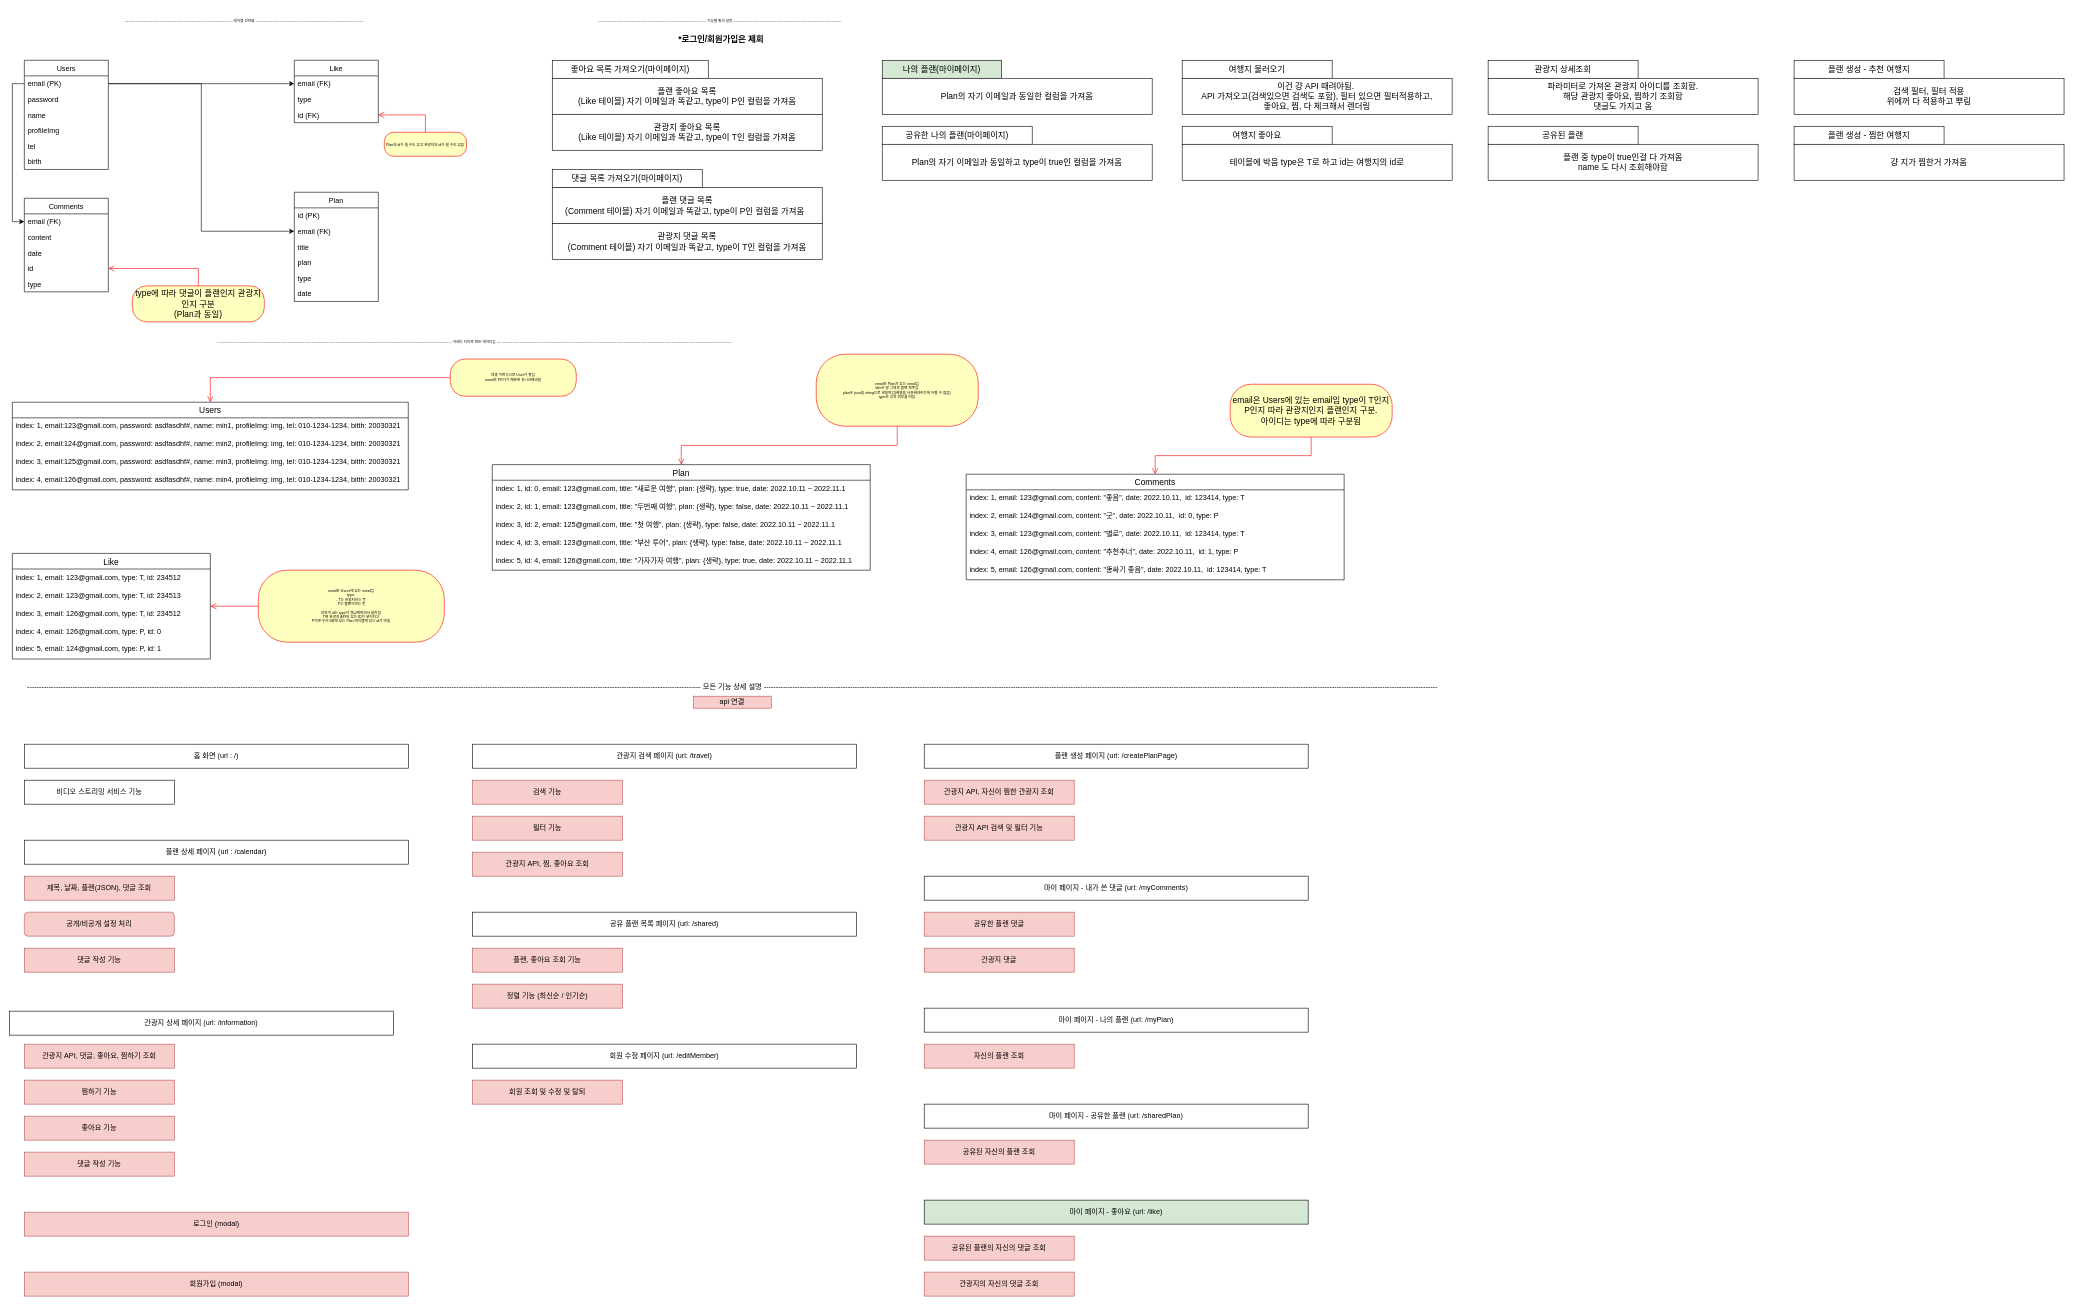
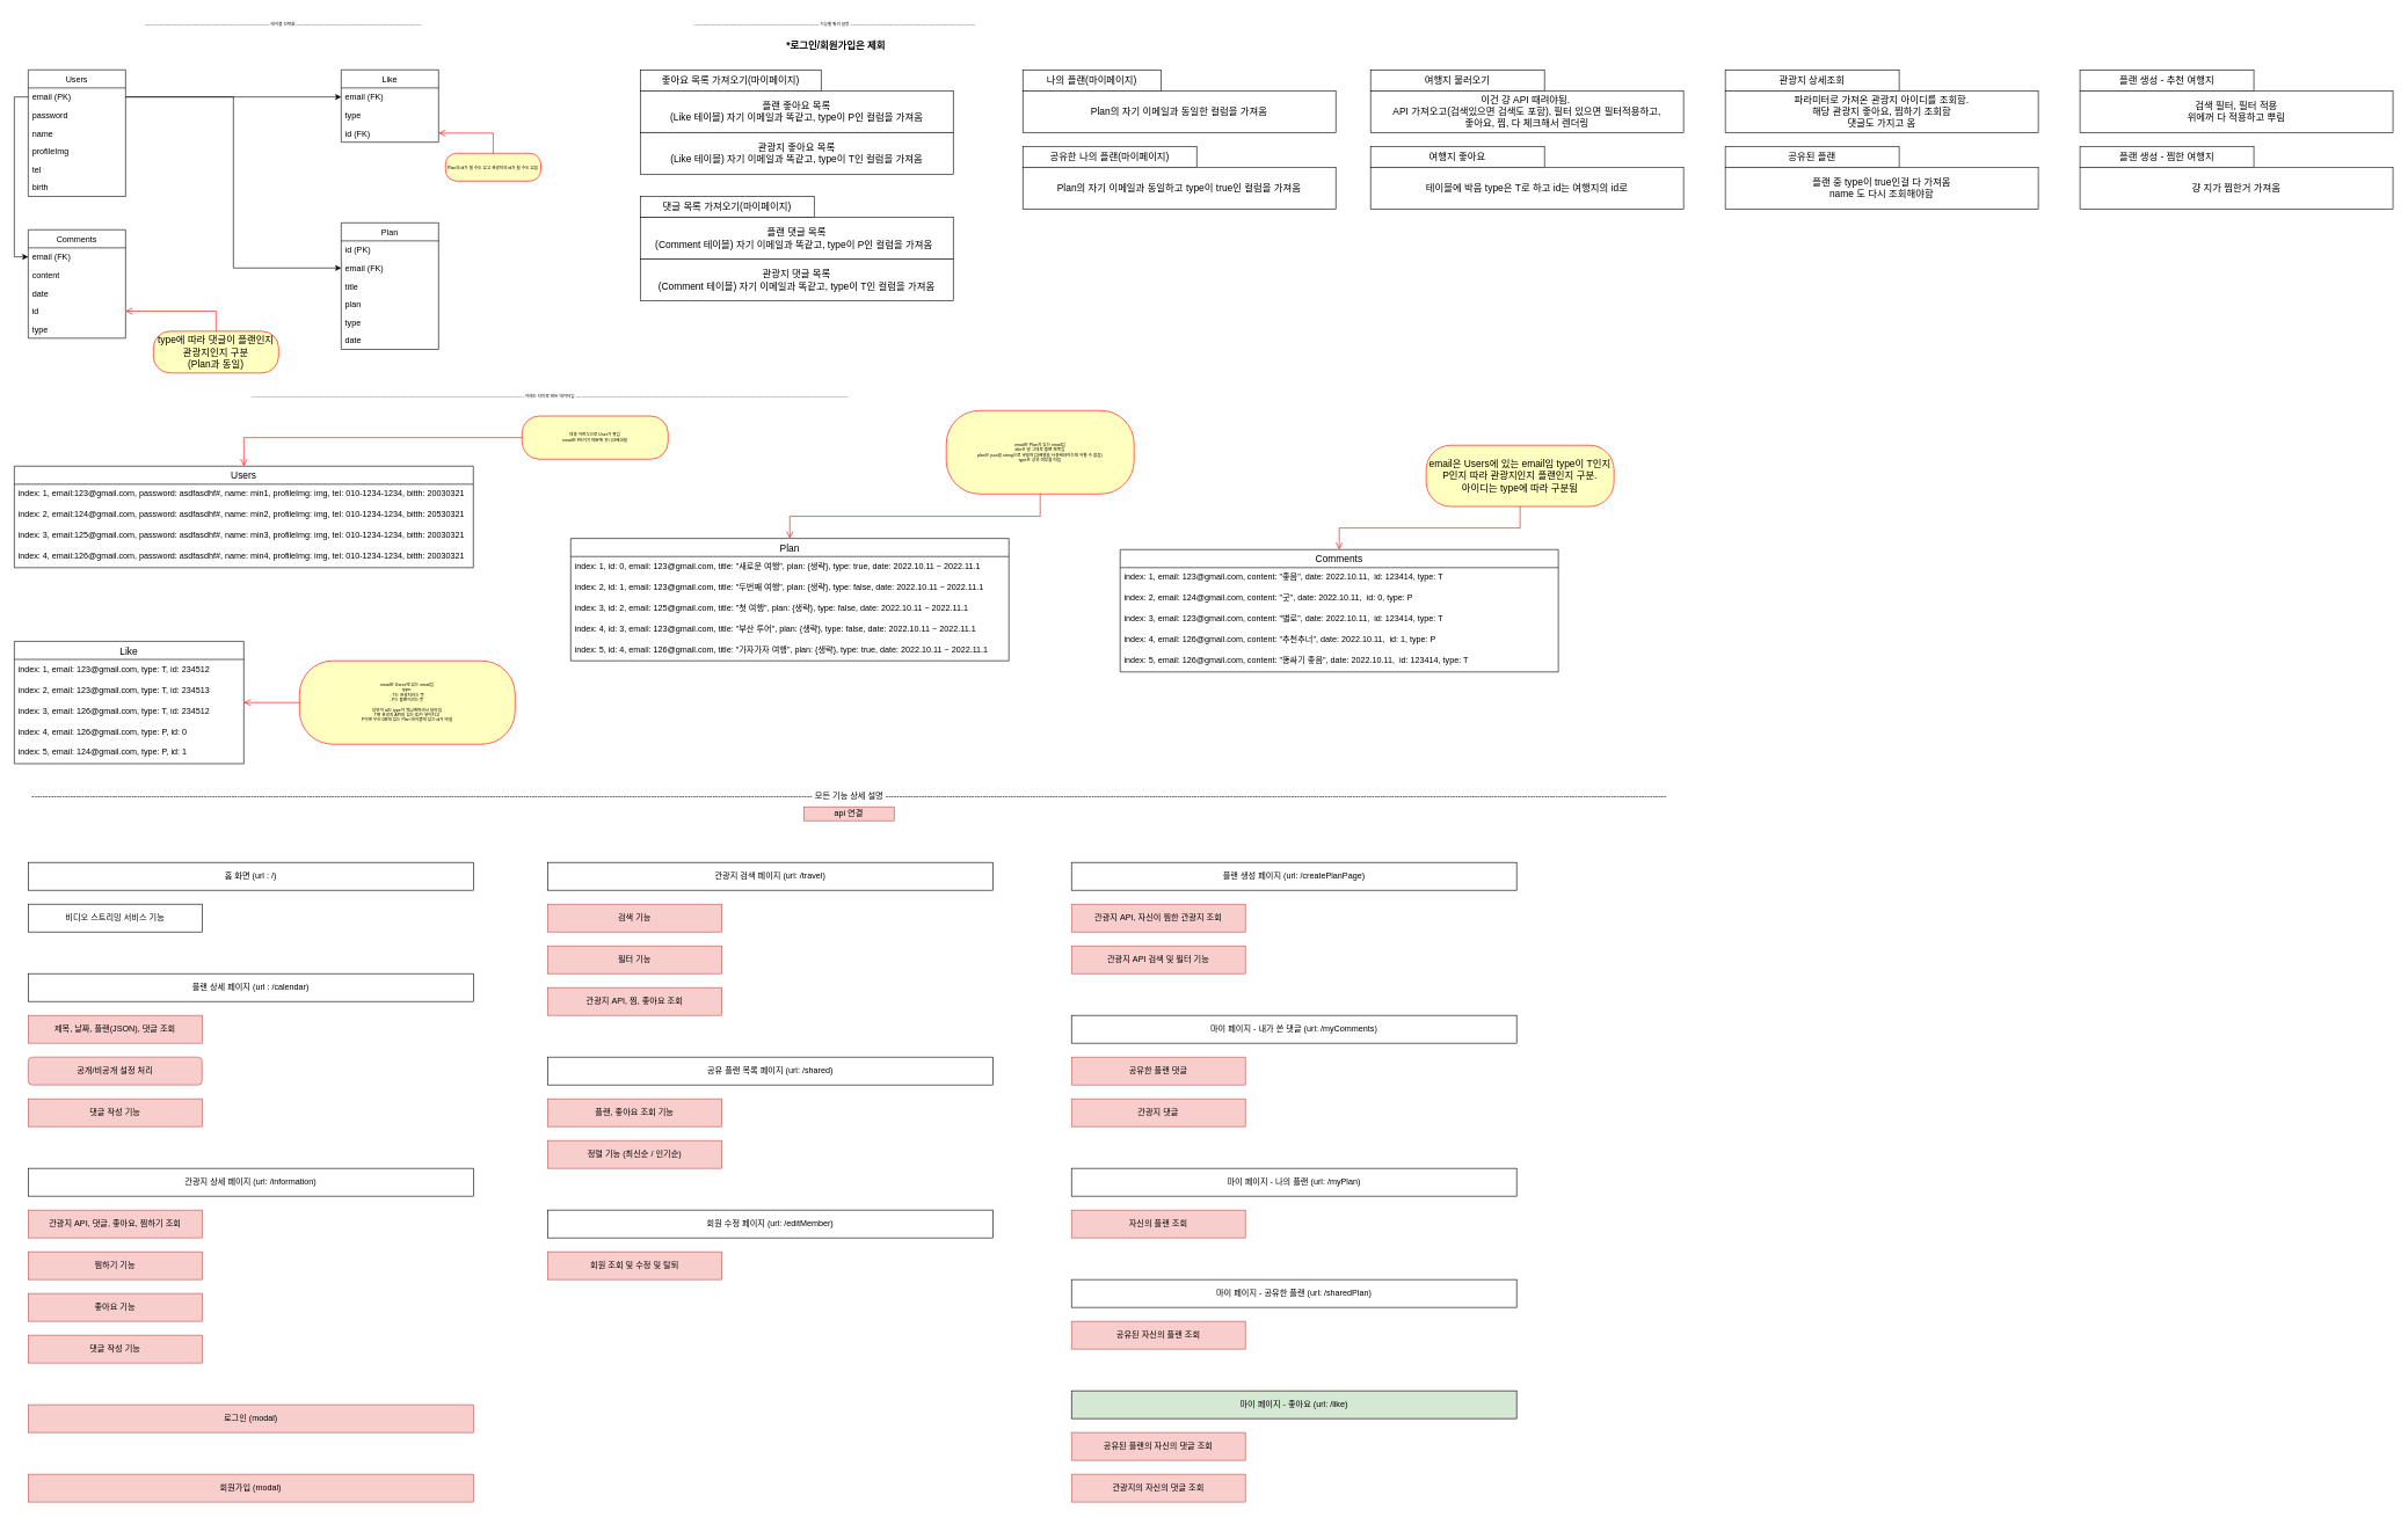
- <mxCell id="66" value="나의 플랜(마이페이지)" style="whiteSpace=wrap;html=1;fontSize=14;fillColor=#d5e8d4;" parent="1" vertex="1"><mxGeometry x="1470" y="100" width="199" height="30" as="geometry" /></mxCell>
+ <mxCell id="66" value="나의 플랜(마이페이지)" style="whiteSpace=wrap;html=1;fontSize=14;" parent="1" vertex="1"><mxGeometry x="1470" y="100" width="199" height="30" as="geometry" /></mxCell>
- <mxCell id="61" value="type에 따라 댓글이 플랜인지 관광지인지 구분&lt;br&gt;(Plan과 동일)" style="rounded=1;whiteSpace=wrap;html=1;arcSize=40;fontColor=#000000;fillColor=#ffffc0;strokeColor=#ff0000;fontSize=14;" parent="1" vertex="1"><mxGeometry x="220" y="476" width="220" height="60" as="geometry" /></mxCell>
+ <mxCell id="61" value="type에 따라 댓글이 플랜인지 관광지인지 구분&lt;br&gt;(Plan과 동일)" style="rounded=1;whiteSpace=wrap;html=1;arcSize=40;fontColor=#000000;fillColor=#ffffc0;strokeColor=#ff0000;fontSize=14;" parent="1" vertex="1"><mxGeometry x="220" y="476" width="180" height="60" as="geometry" /></mxCell>
- <mxCell id="27" value="index: 2, email:124@gmail.com, password: asdfasdhf#, name: min2, profileImg: img, tel: 010-1234-1234, bitth: 20030321" style="text;strokeColor=none;fillColor=none;spacingLeft=4;spacingRight=4;overflow=hidden;rotatable=0;points=[[0,0.5],[1,0.5]];portConstraint=eastwest;fontSize=12;" parent="25" vertex="1"><mxGeometry y="56" width="660" height="30" as="geometry" /></mxCell>
+ <mxCell id="27" value="index: 2, email:124@gmail.com, password: asdfasdhf#, name: min2, profileImg: img, tel: 010-1234-1234, bitth: 20530321" style="text;strokeColor=none;fillColor=none;spacingLeft=4;spacingRight=4;overflow=hidden;rotatable=0;points=[[0,0.5],[1,0.5]];portConstraint=eastwest;fontSize=12;" parent="25" vertex="1"><mxGeometry y="56" width="660" height="30" as="geometry" /></mxCell>
- <mxCell id="98" value="관광지 상세 페이지 (url: /information)" style="rounded=0;whiteSpace=wrap;html=1;" parent="1" vertex="1"><mxGeometry x="15" y="1685" width="640" height="40" as="geometry" /></mxCell>
+ <mxCell id="98" value="관광지 상세 페이지 (url: /information)" style="rounded=0;whiteSpace=wrap;html=1;" parent="1" vertex="1"><mxGeometry x="40" y="1680" width="640" height="40" as="geometry" /></mxCell>
